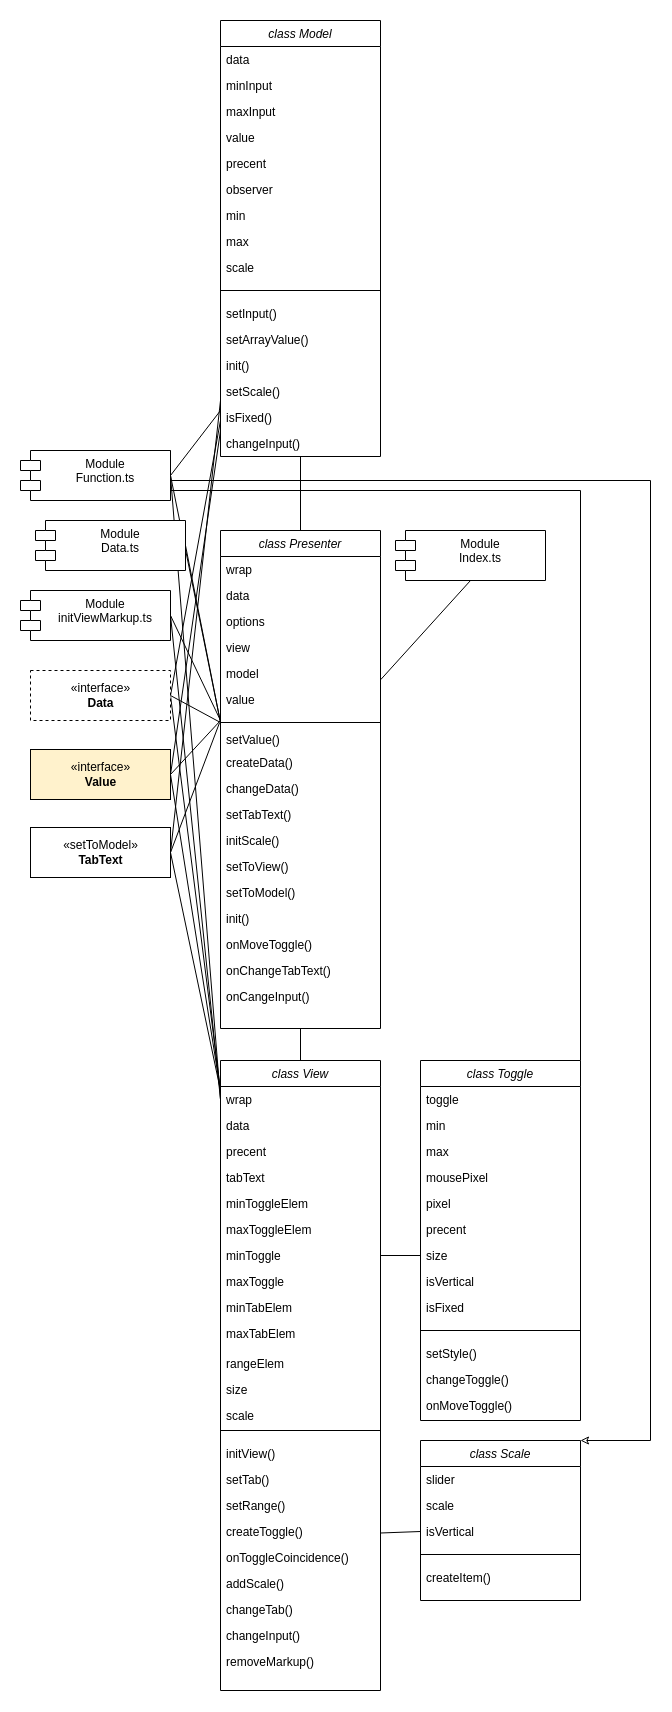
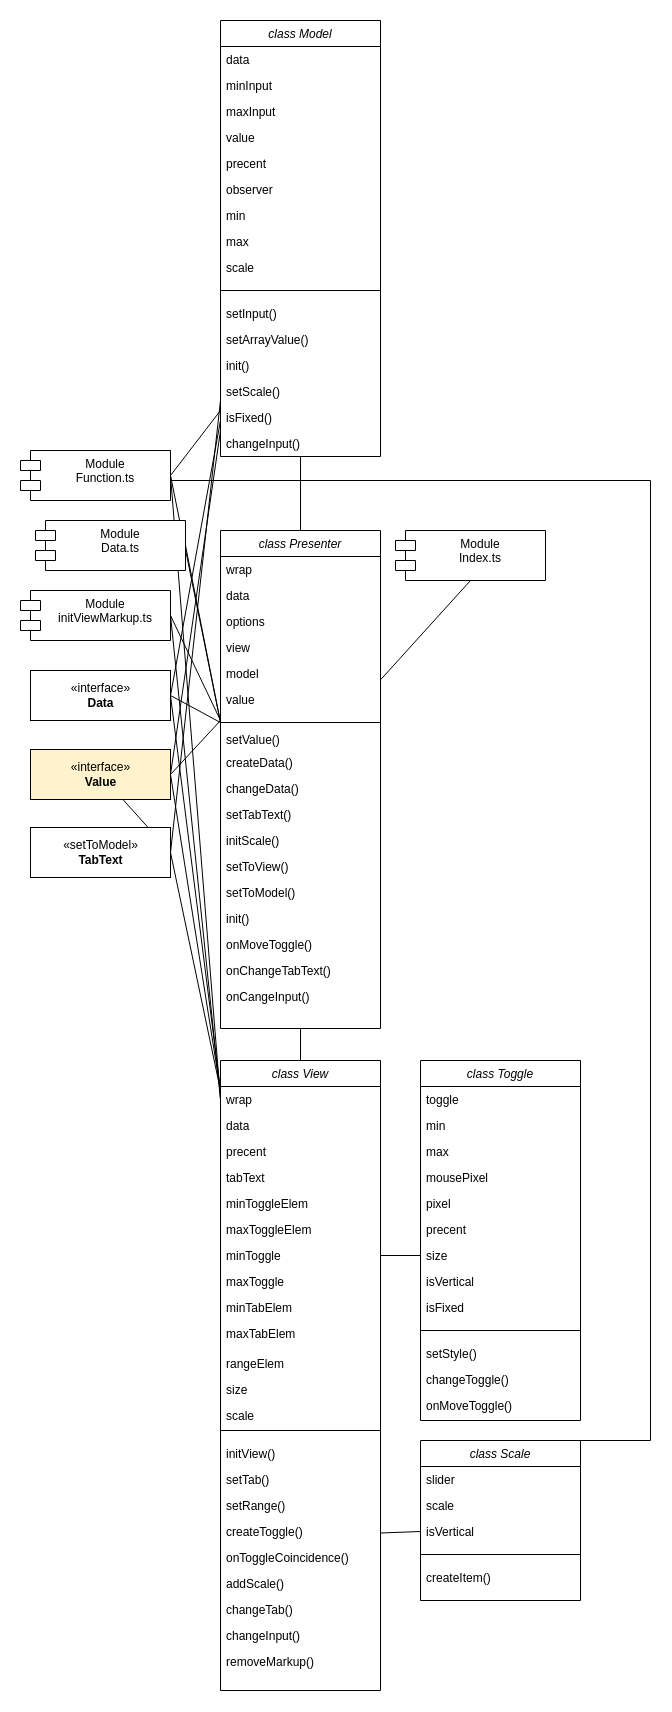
- <mxCell id="89" style="edgeStyle=orthogonalEdgeStyle;rounded=0;orthogonalLoop=1;jettySize=auto;html=1;exitX=1;exitY=0.5;exitDx=0;exitDy=0;endArrow=none;endFill=0;" parent="1" source="91" target="64" edge="1"><mxGeometry relative="1" as="geometry"><Array as="points"><mxPoint x="170" y="490" /><mxPoint x="580" y="490" /></Array></mxGeometry></mxCell>
- <mxCell id="103" value="«interface»&lt;br&gt;&lt;b&gt;Data&lt;/b&gt;" style="html=1;dashed=1;" parent="1" vertex="1"><mxGeometry x="30" y="670" width="140" height="50" as="geometry" /></mxCell>
+ <mxCell id="103" value="«interface»&lt;br&gt;&lt;b&gt;Data&lt;/b&gt;" style="html=1;" parent="1" vertex="1"><mxGeometry x="30" y="670" width="140" height="50" as="geometry" /></mxCell>
- <mxCell id="93" style="edgeStyle=none;rounded=0;orthogonalLoop=1;jettySize=auto;html=1;exitX=1;exitY=0.5;exitDx=0;exitDy=0;entryX=-0.01;entryY=-0.142;entryDx=0;entryDy=0;entryPerimeter=0;endArrow=none;endFill=0;" parent="1" source="95" target="12" edge="1"><mxGeometry relative="1" as="geometry" /></mxCell>
+ <mxCell id="93" style="edgeStyle=none;rounded=0;orthogonalLoop=1;jettySize=auto;html=1;exitX=1;exitY=0.5;exitDx=0;exitDy=0;endArrow=none;endFill=0;" parent="1" source="95" target="99" edge="1"><mxGeometry relative="1" as="geometry" /></mxCell>
- <mxCell id="90" style="edgeStyle=orthogonalEdgeStyle;rounded=0;orthogonalLoop=1;jettySize=auto;html=1;exitX=1;exitY=0;exitDx=0;exitDy=0;entryX=1;entryY=0;entryDx=0;entryDy=0;endArrow=classic;endFill=0;" parent="1" source="91" target="79" edge="1"><mxGeometry relative="1" as="geometry"><Array as="points"><mxPoint x="170" y="480" /><mxPoint x="650" y="480" /><mxPoint x="650" y="1440" /></Array></mxGeometry></mxCell>
+ <mxCell id="90" style="edgeStyle=orthogonalEdgeStyle;rounded=0;orthogonalLoop=1;jettySize=auto;html=1;exitX=1;exitY=0;exitDx=0;exitDy=0;entryX=1;entryY=0;entryDx=0;entryDy=0;endArrow=none;endFill=0;" parent="1" source="91" target="79" edge="1"><mxGeometry relative="1" as="geometry"><Array as="points"><mxPoint x="170" y="480" /><mxPoint x="650" y="480" /><mxPoint x="650" y="1440" /></Array></mxGeometry></mxCell>
